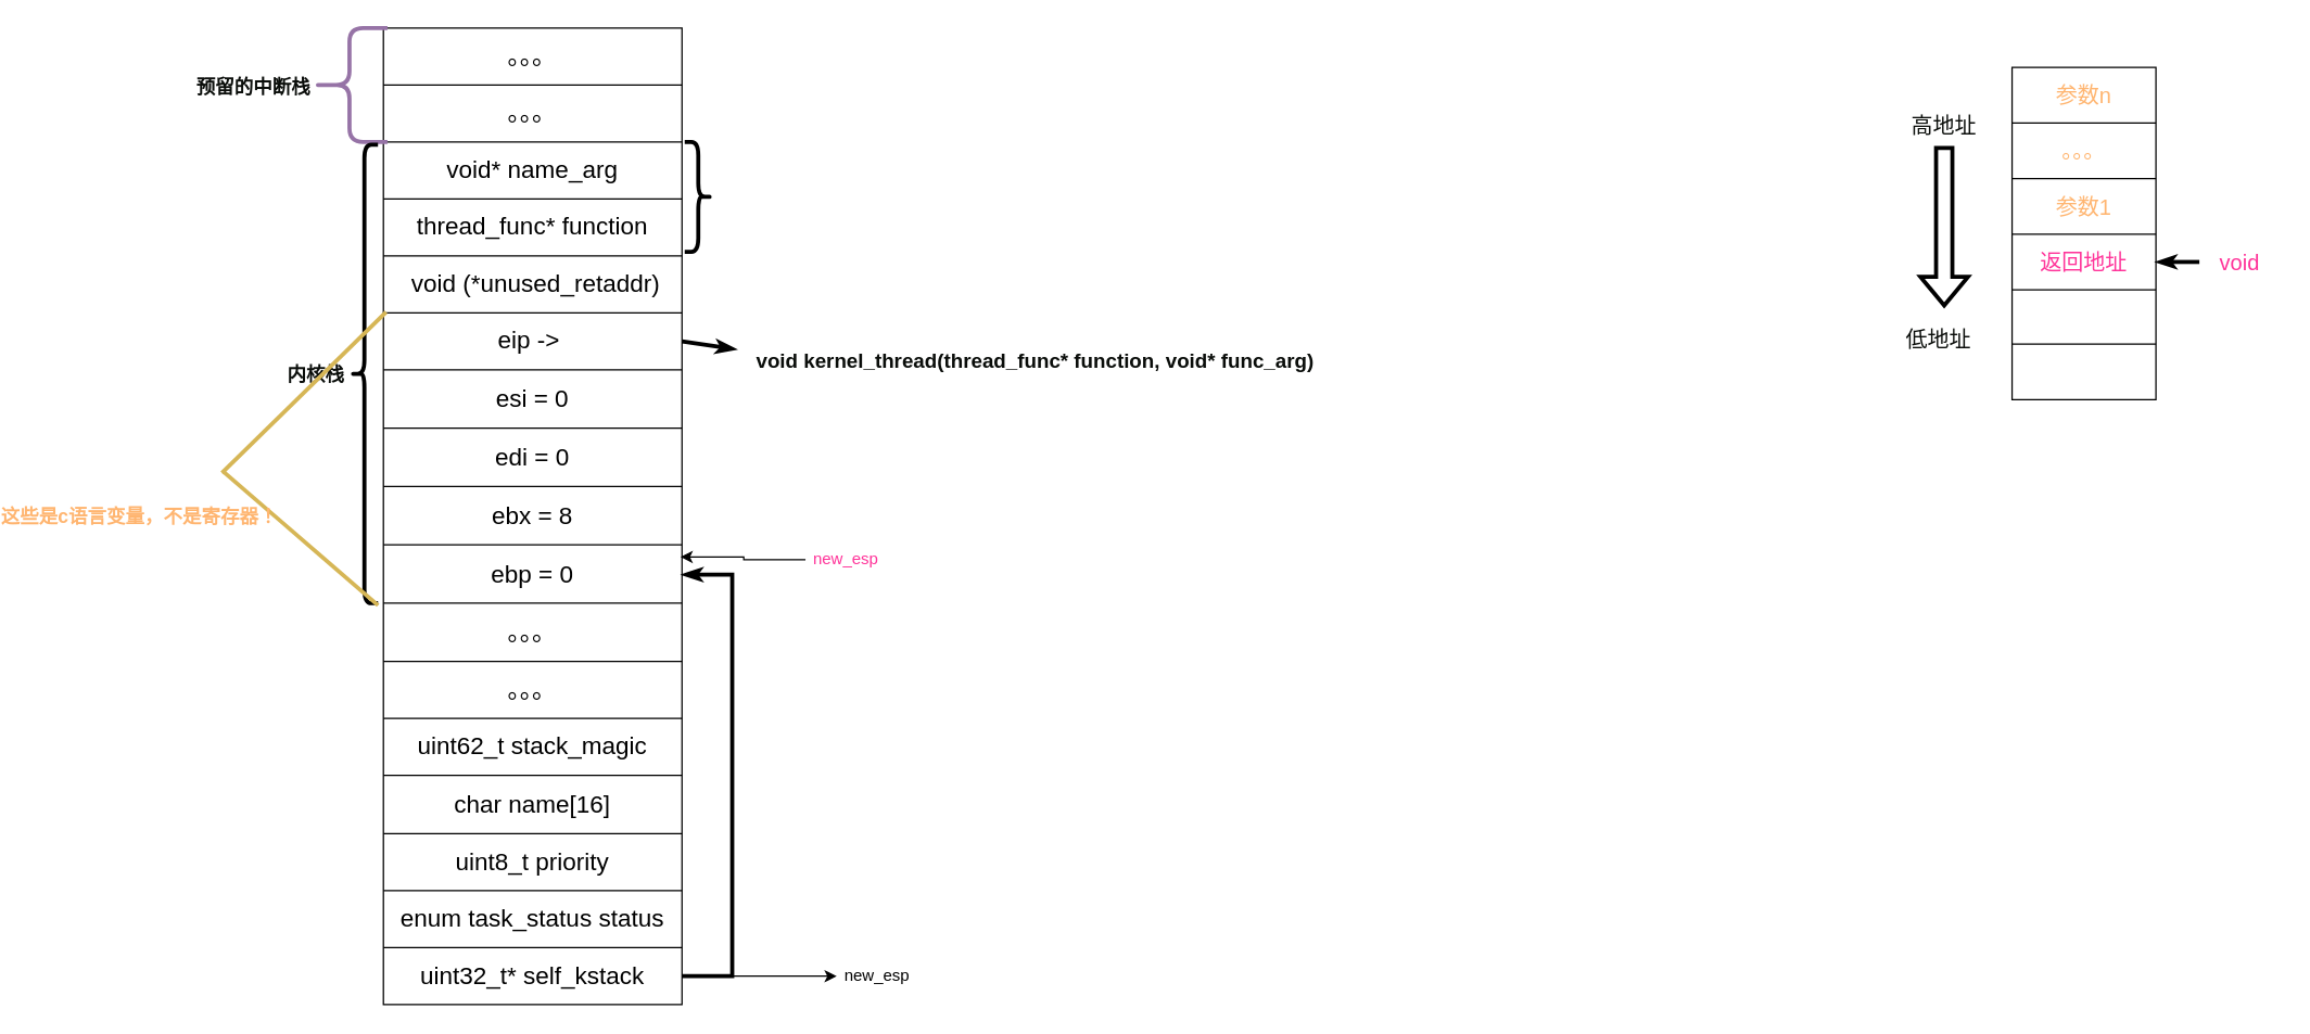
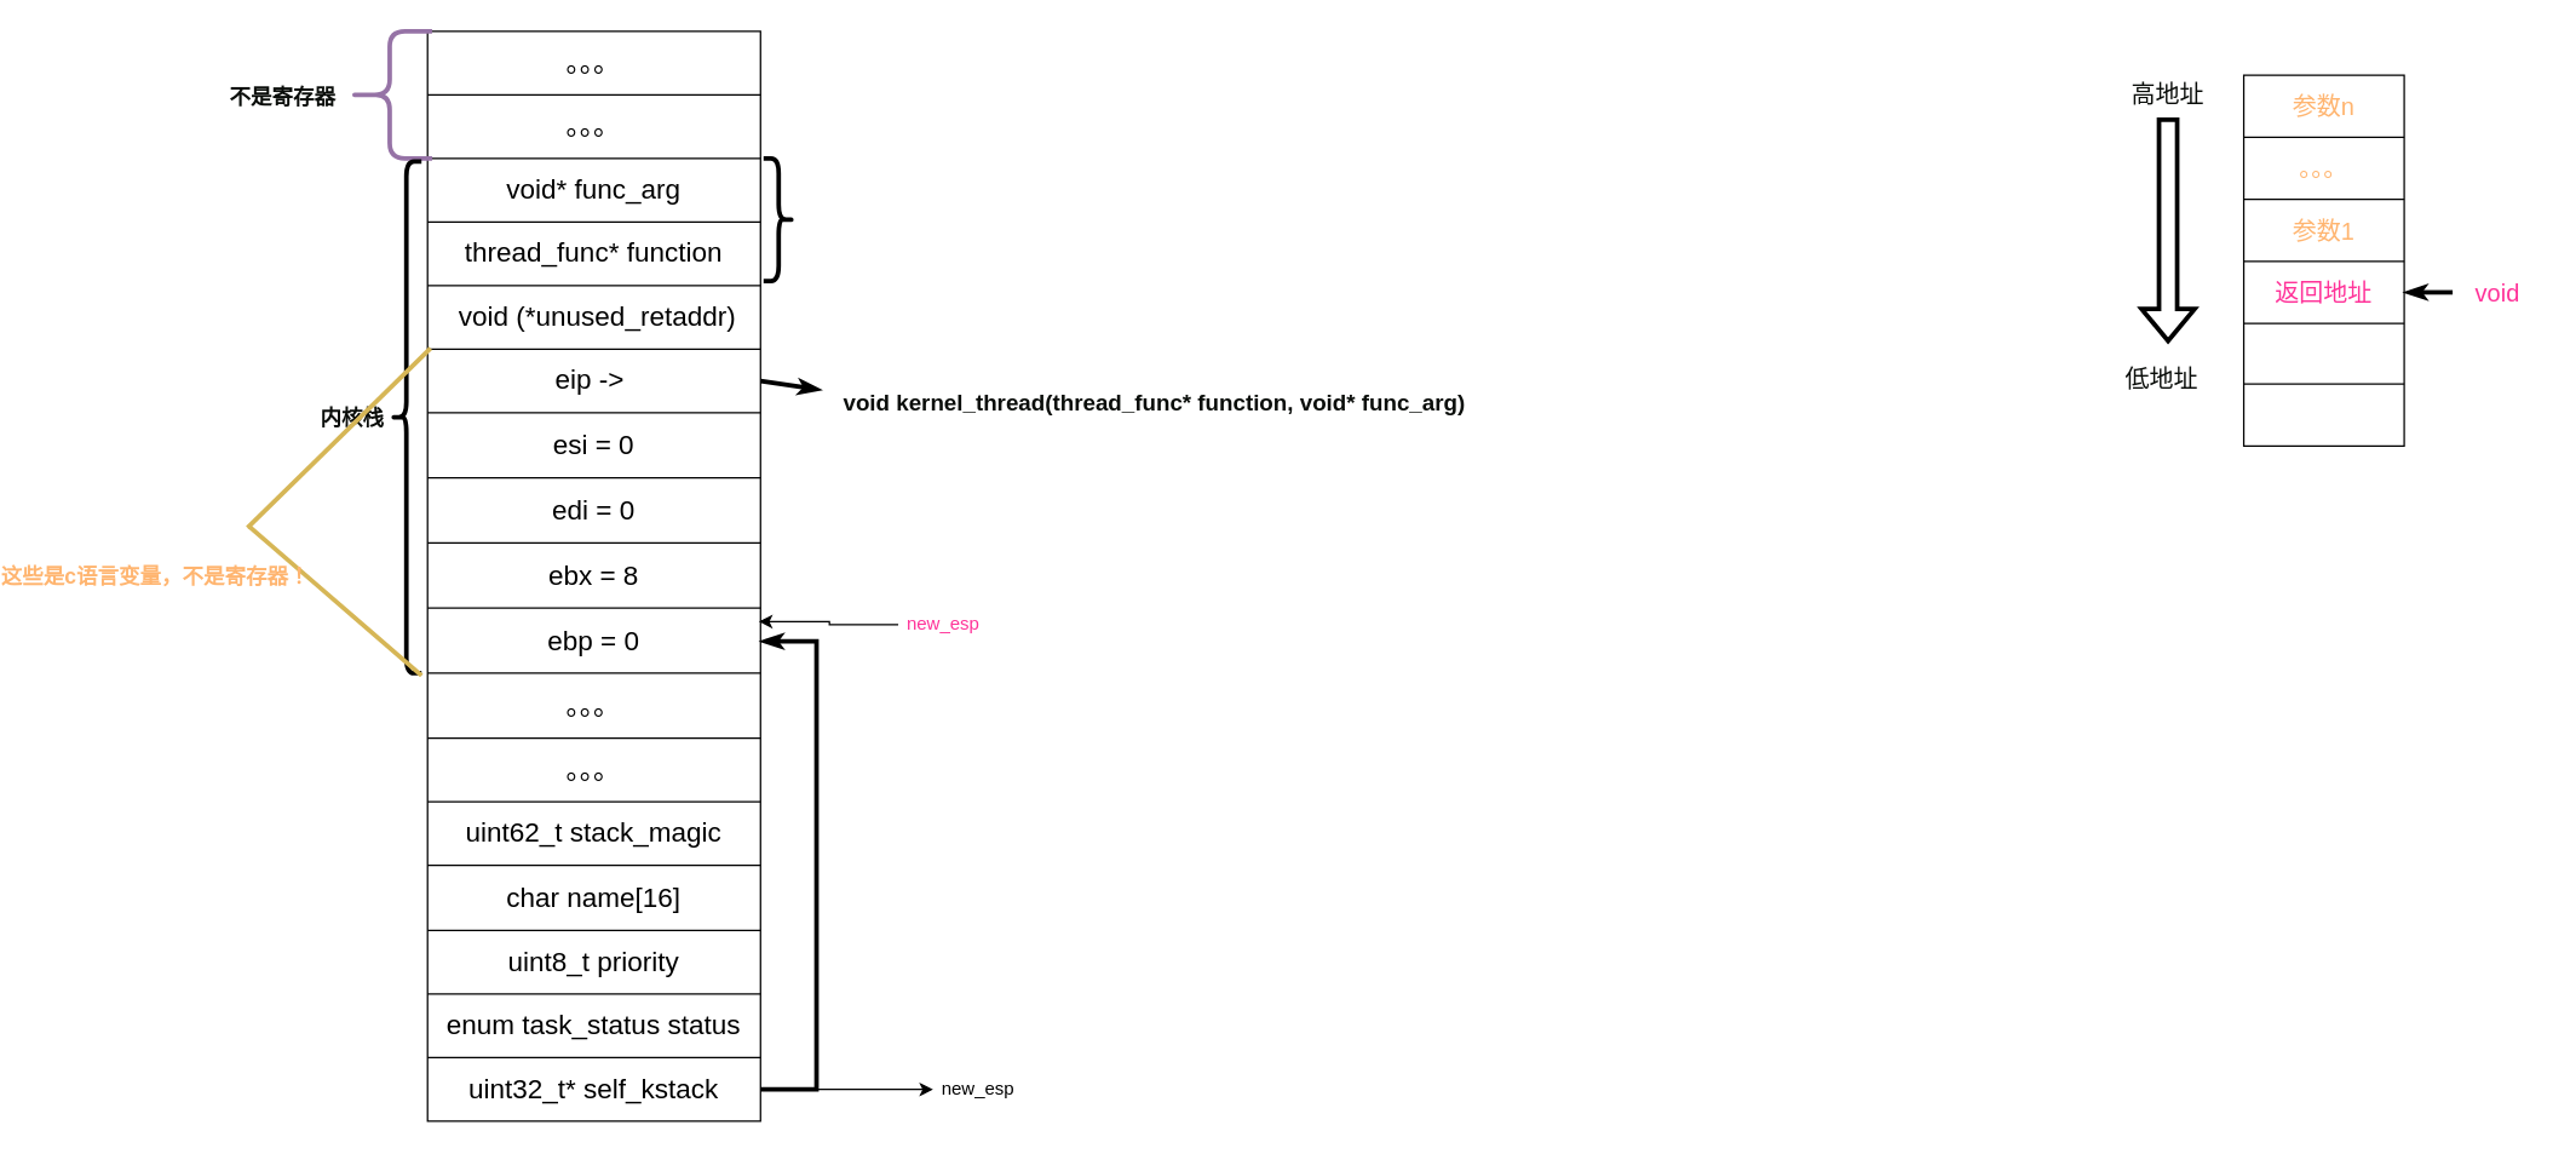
- <mxCell id="39" value="&lt;font style=&quot;font-size: 14px;&quot;&gt;预留的中断栈&lt;/font&gt;" style="text;strokeColor=none;fillColor=none;html=1;fontSize=24;fontStyle=1;verticalAlign=middle;align=center;fontColor=#0A0D0A;" parent="1" vertex="1"><mxGeometry x="104" y="41" width="100" height="40" as="geometry" /></mxCell>
+ <mxCell id="39" value="&lt;font style=&quot;font-size: 14px;&quot;&gt;不是寄存器&lt;/font&gt;" style="text;strokeColor=none;fillColor=none;html=1;fontSize=24;fontStyle=1;verticalAlign=middle;align=center;fontColor=#0A0D0A;" parent="1" vertex="1"><mxGeometry x="104" y="41" width="100" height="40" as="geometry" /></mxCell>
- <mxCell id="63" value="&lt;font color=&quot;#0a0d0a&quot;&gt;高地址&lt;/font&gt;" style="text;html=1;strokeColor=none;fillColor=none;align=center;verticalAlign=middle;whiteSpace=wrap;rounded=0;fontSize=16;fontColor=#FF3399;" parent="1" vertex="1"><mxGeometry x="1370" y="77" width="60" height="30" as="geometry" /></mxCell>
+ <mxCell id="63" value="&lt;font color=&quot;#0a0d0a&quot;&gt;高地址&lt;/font&gt;" style="text;html=1;strokeColor=none;fillColor=none;align=center;verticalAlign=middle;whiteSpace=wrap;rounded=0;fontSize=16;fontColor=#FF3399;" parent="1" vertex="1"><mxGeometry x="1370" y="47" width="60" height="30" as="geometry" /></mxCell>
- <mxCell id="8" value="void* name_arg" style="shape=partialRectangle;html=1;whiteSpace=wrap;connectable=0;overflow=hidden;fillColor=none;top=0;left=0;bottom=0;right=0;pointerEvents=1;fontSize=18;" parent="7" vertex="1"><mxGeometry width="220" height="42" as="geometry"><mxRectangle width="220" height="42" as="alternateBounds" /></mxGeometry></mxCell>
+ <mxCell id="8" value="void* func_arg" style="shape=partialRectangle;html=1;whiteSpace=wrap;connectable=0;overflow=hidden;fillColor=none;top=0;left=0;bottom=0;right=0;pointerEvents=1;fontSize=18;" parent="7" vertex="1"><mxGeometry width="220" height="42" as="geometry"><mxRectangle width="220" height="42" as="alternateBounds" /></mxGeometry></mxCell>
